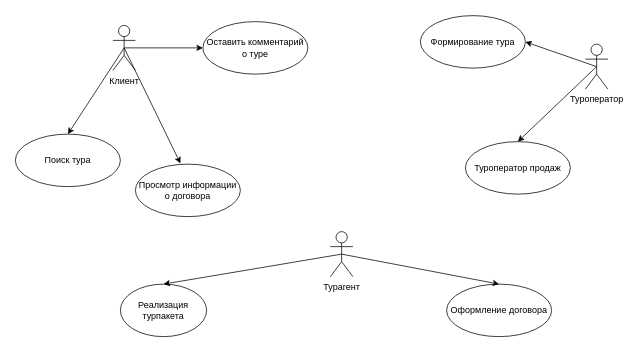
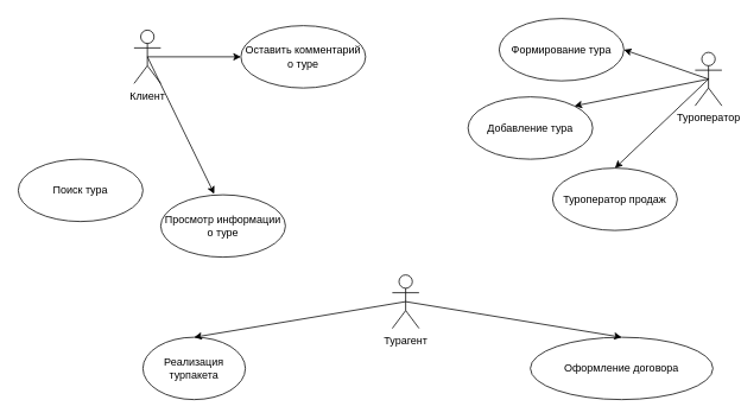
+ <mxCell id="19" value="" style="endArrow=classic;html=1;rounded=0;exitX=0.5;exitY=0.5;exitDx=0;exitDy=0;exitPerimeter=0;entryX=1;entryY=0;entryDx=0;entryDy=0;" edge="1" parent="1" source="4" target="16"><mxGeometry width="50" height="50" relative="1" as="geometry"><mxPoint x="430" y="268" as="sourcePoint" /><mxPoint x="480" y="218" as="targetPoint" /></mxGeometry></mxCell>
- <mxCell id="10" value="" style="endArrow=classic;html=1;rounded=0;exitX=0.5;exitY=0.5;exitDx=0;exitDy=0;exitPerimeter=0;entryX=0.5;entryY=0;entryDx=0;entryDy=0;" edge="1" parent="1" source="2" target="5"><mxGeometry width="50" height="50" relative="1" as="geometry"><mxPoint x="430" y="268" as="sourcePoint" /><mxPoint x="480" y="218" as="targetPoint" /></mxGeometry></mxCell>
+ <mxCell id="16" value="Добавление тура" style="ellipse;whiteSpace=wrap;html=1;" vertex="1" parent="1"><mxGeometry x="525" y="108" width="140" height="70" as="geometry" /></mxCell>
- <mxCell id="6" value="Просмотр информации о договора" style="ellipse;whiteSpace=wrap;html=1;" vertex="1" parent="1"><mxGeometry x="180" y="218" width="140" height="70" as="geometry" /></mxCell>
+ <mxCell id="6" value="Просмотр информации о туре" style="ellipse;whiteSpace=wrap;html=1;" vertex="1" parent="1"><mxGeometry x="180" y="218" width="140" height="70" as="geometry" /></mxCell>
- <mxCell id="11" value="Оформление договора" style="ellipse;whiteSpace=wrap;html=1;" vertex="1" parent="1"><mxGeometry x="595" y="378" width="140" height="70" as="geometry" /></mxCell>
+ <mxCell id="11" value="Оформление договора" style="ellipse;whiteSpace=wrap;html=1;" vertex="1" parent="1"><mxGeometry x="595" y="378" width="205" height="70" as="geometry" /></mxCell>
